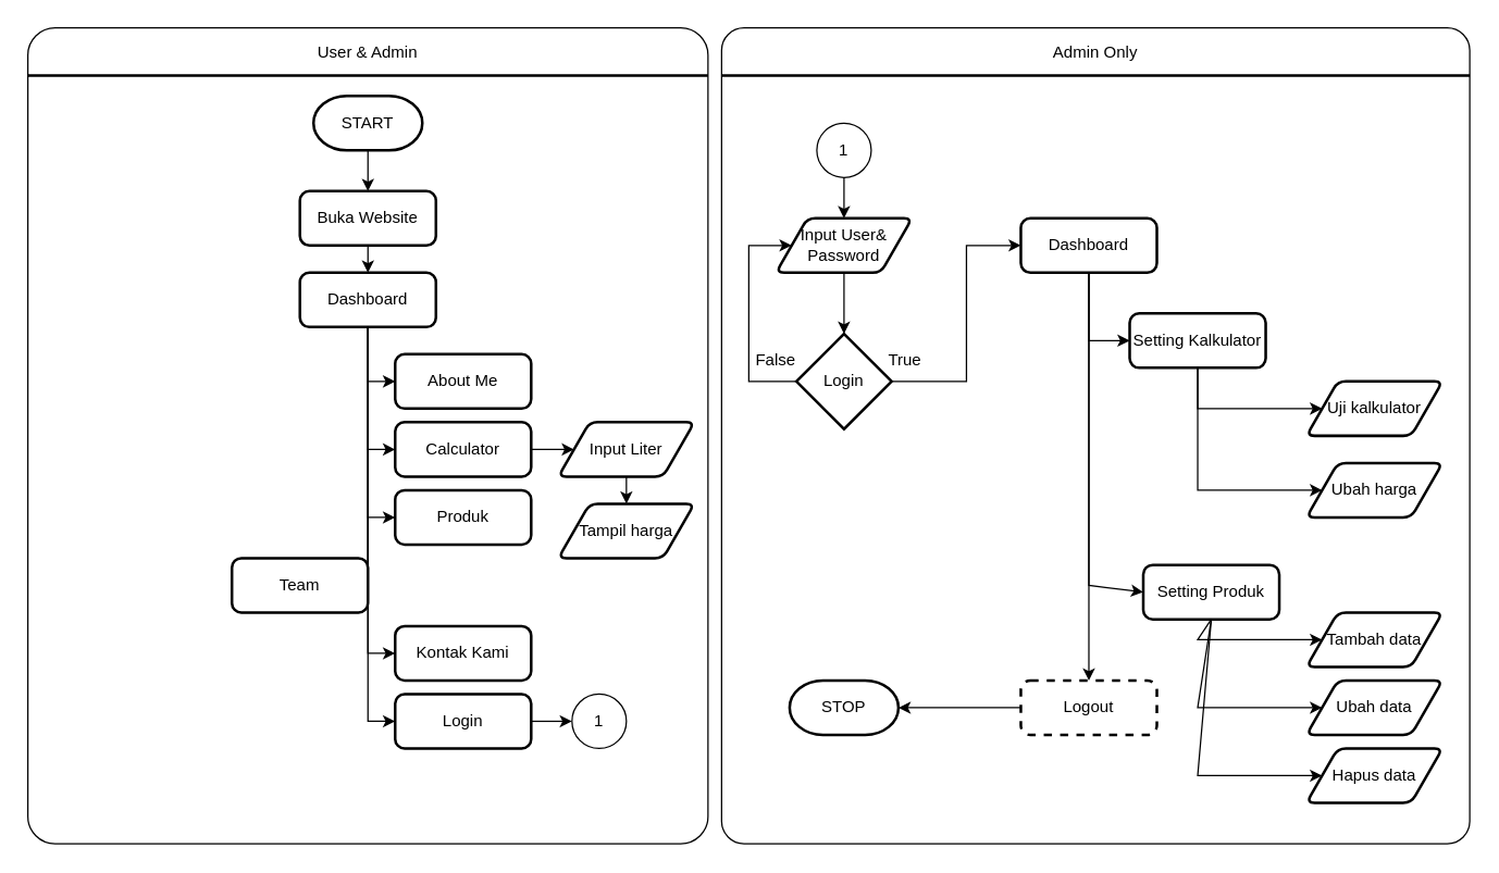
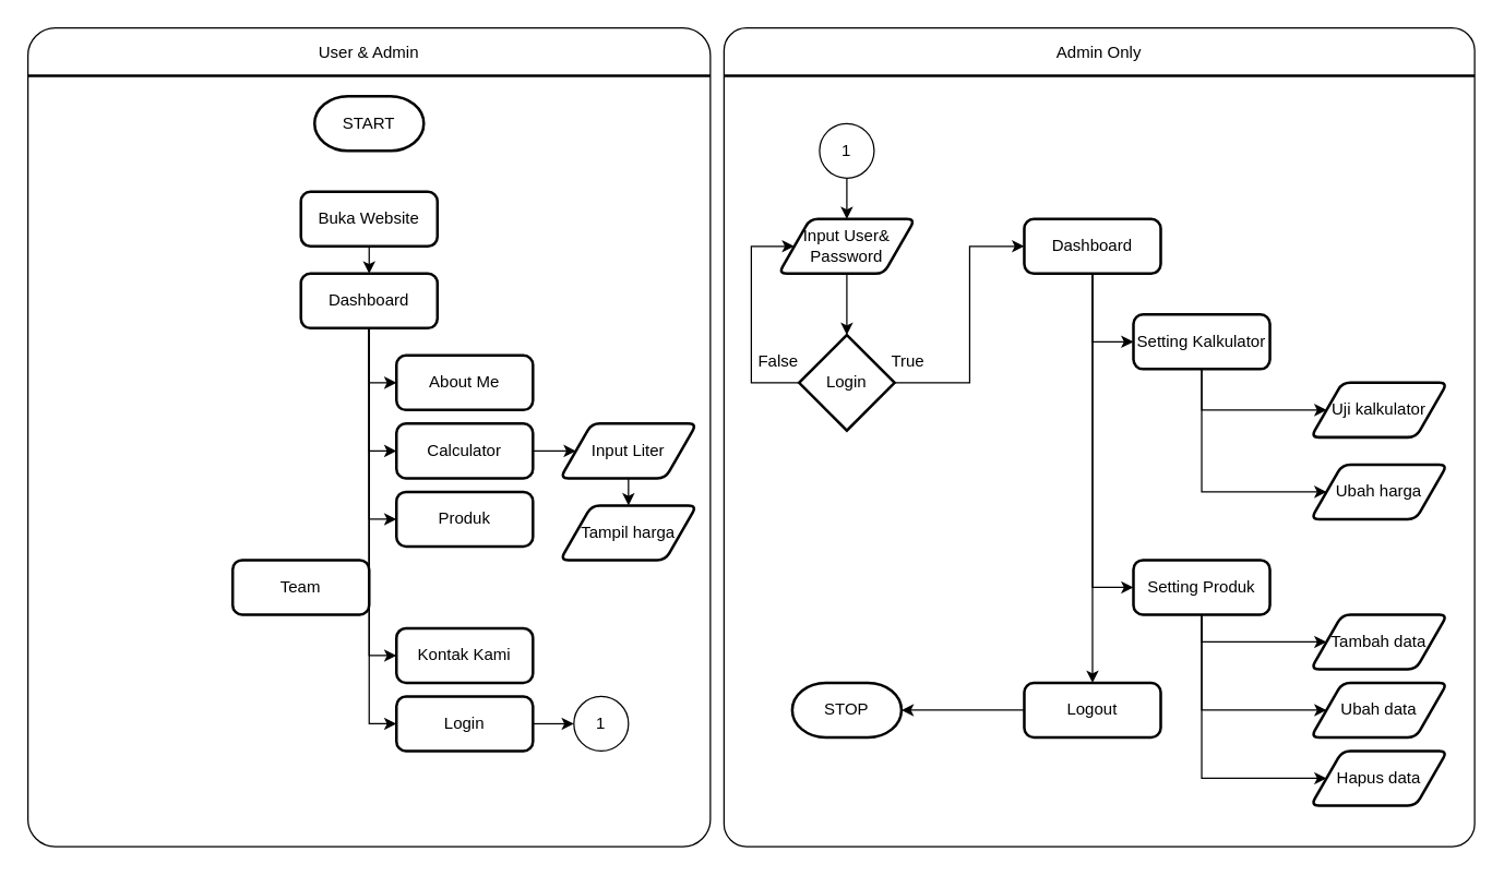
- <mxCell id="8" style="edgeStyle=none;rounded=0;orthogonalLoop=1;jettySize=auto;html=1;fontSize=12;entryX=0.5;entryY=0;entryDx=0;entryDy=0;" edge="1" parent="1" source="9" target="11"><mxGeometry relative="1" as="geometry" /></mxCell>
- <mxCell id="50" value="Setting Produk" style="rounded=1;whiteSpace=wrap;html=1;absoluteArcSize=1;arcSize=14;strokeWidth=2;fontSize=12;" vertex="1" parent="1"><mxGeometry x="840" y="415" width="100" height="40" as="geometry" /></mxCell>
+ <mxCell id="50" value="Setting Produk" style="rounded=1;whiteSpace=wrap;html=1;absoluteArcSize=1;arcSize=14;strokeWidth=2;fontSize=12;" vertex="1" parent="1"><mxGeometry x="830" y="410" width="100" height="40" as="geometry" /></mxCell>
- <mxCell id="57" value="Logout" style="rounded=1;whiteSpace=wrap;html=1;absoluteArcSize=1;arcSize=14;strokeWidth=2;fontSize=12;dashed=1;" vertex="1" parent="1"><mxGeometry x="750" y="500" width="100" height="40" as="geometry" /></mxCell>
+ <mxCell id="57" value="Logout" style="rounded=1;whiteSpace=wrap;html=1;absoluteArcSize=1;arcSize=14;strokeWidth=2;fontSize=12;" vertex="1" parent="1"><mxGeometry x="750" y="500" width="100" height="40" as="geometry" /></mxCell>
